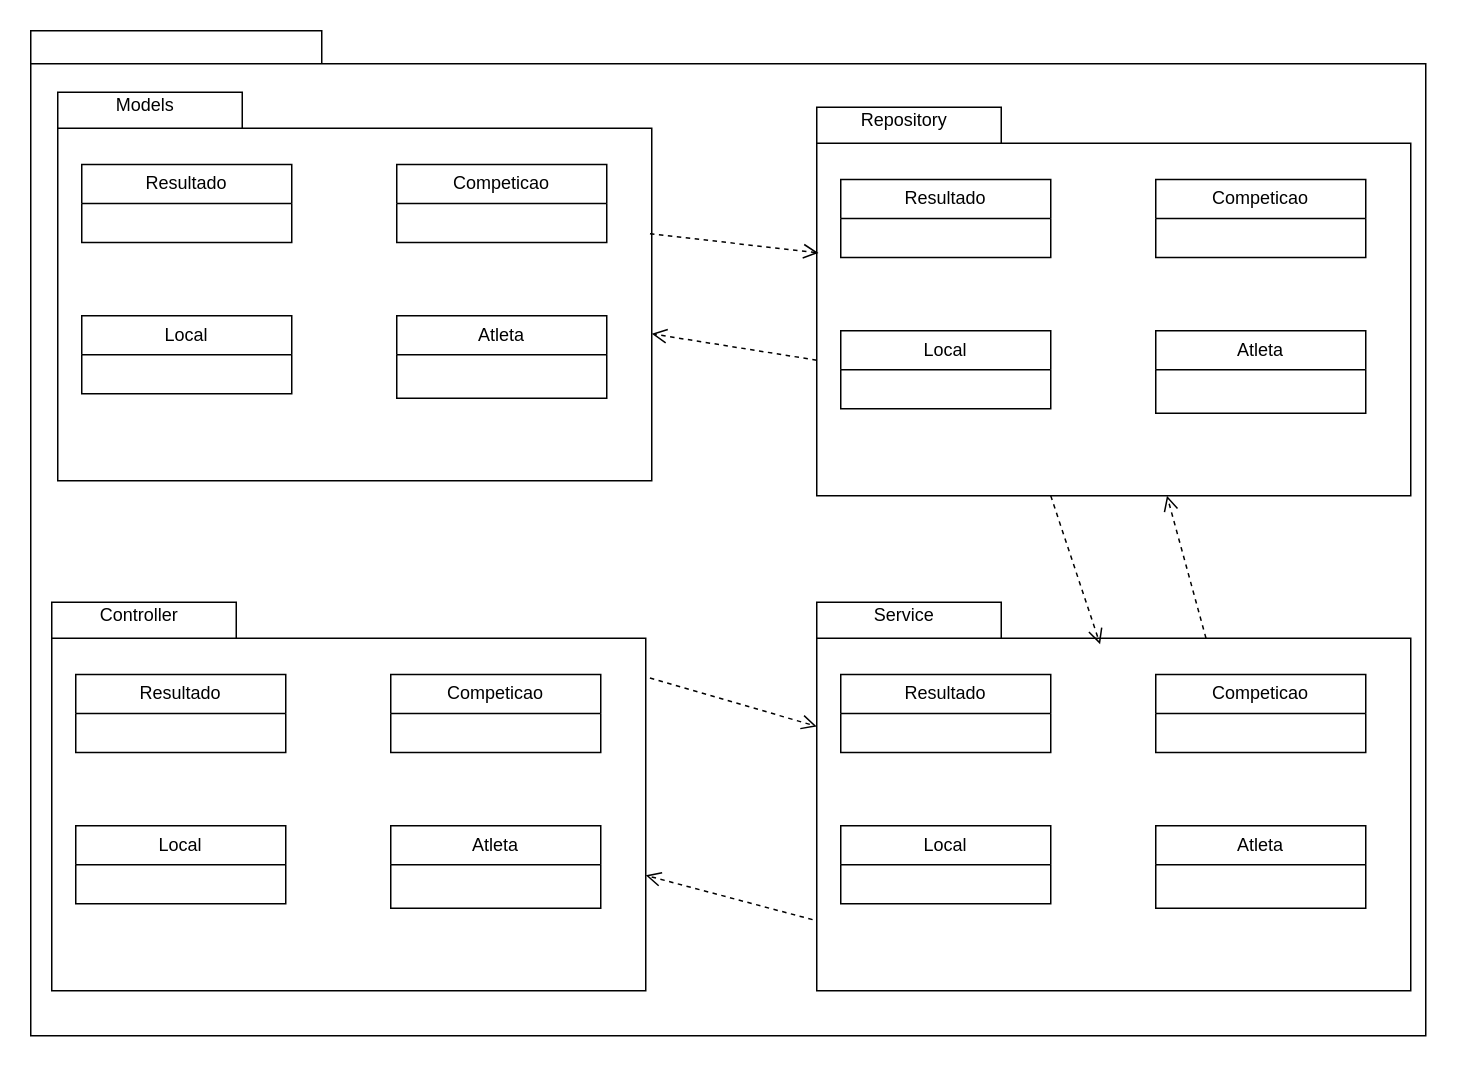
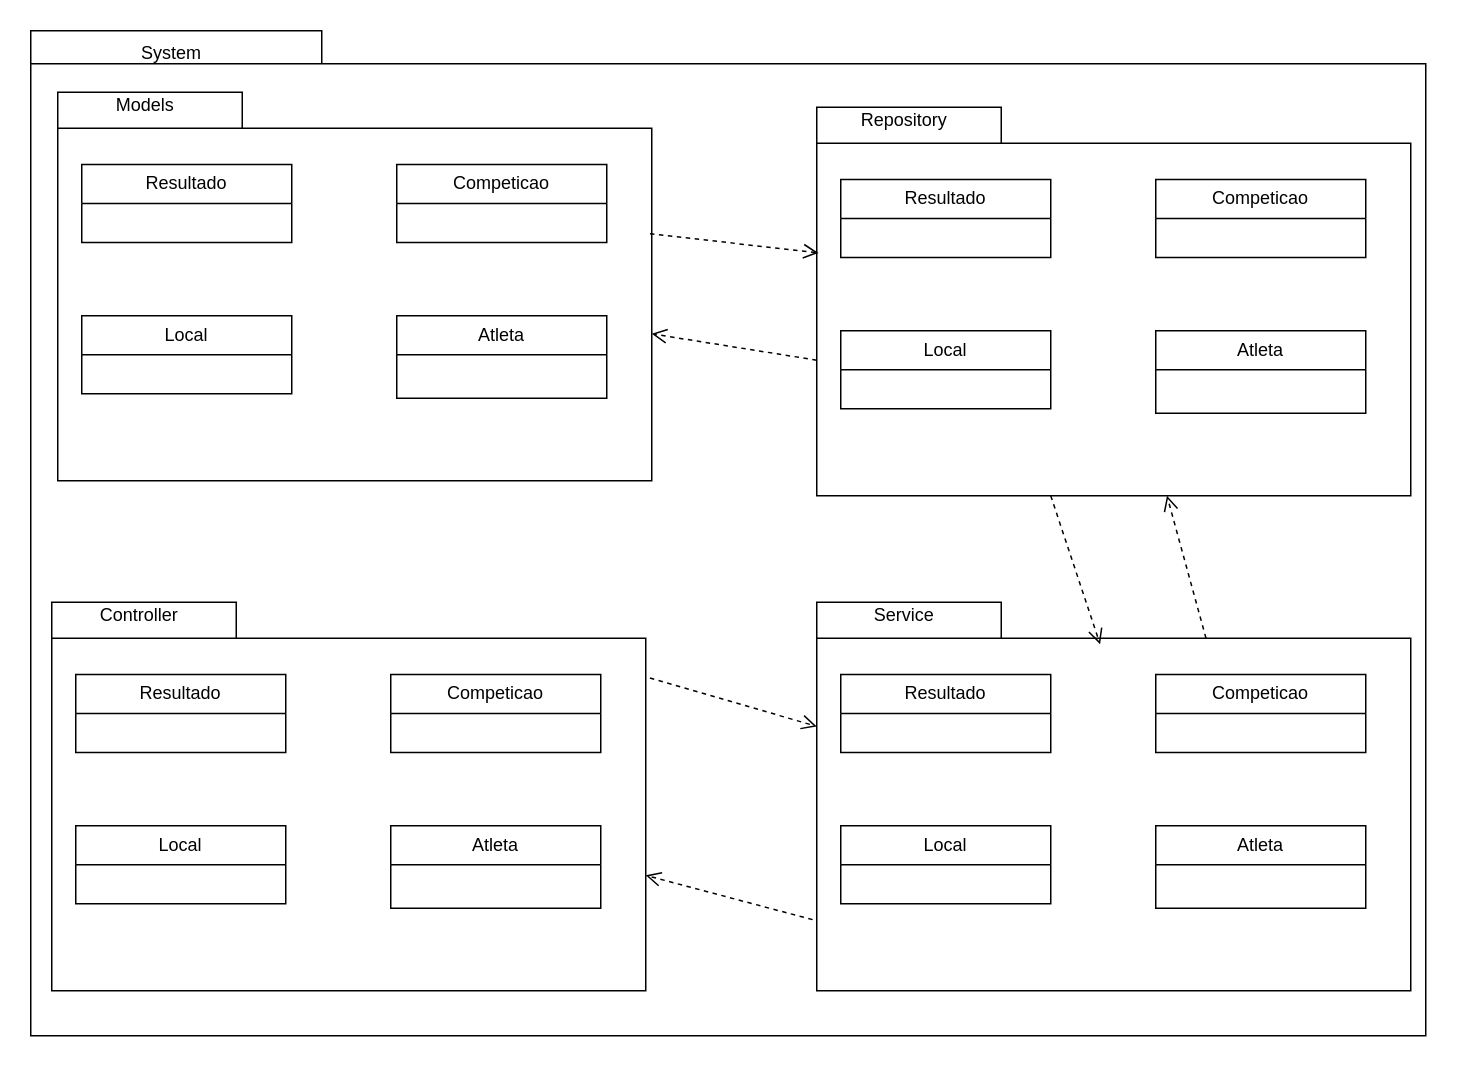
+ <mxCell id="37" value="System" style="text;html=1;align=center;verticalAlign=middle;whiteSpace=wrap;rounded=0;" vertex="1" parent="1"><mxGeometry x="84" y="20" width="60" height="30" as="geometry" /></mxCell>
